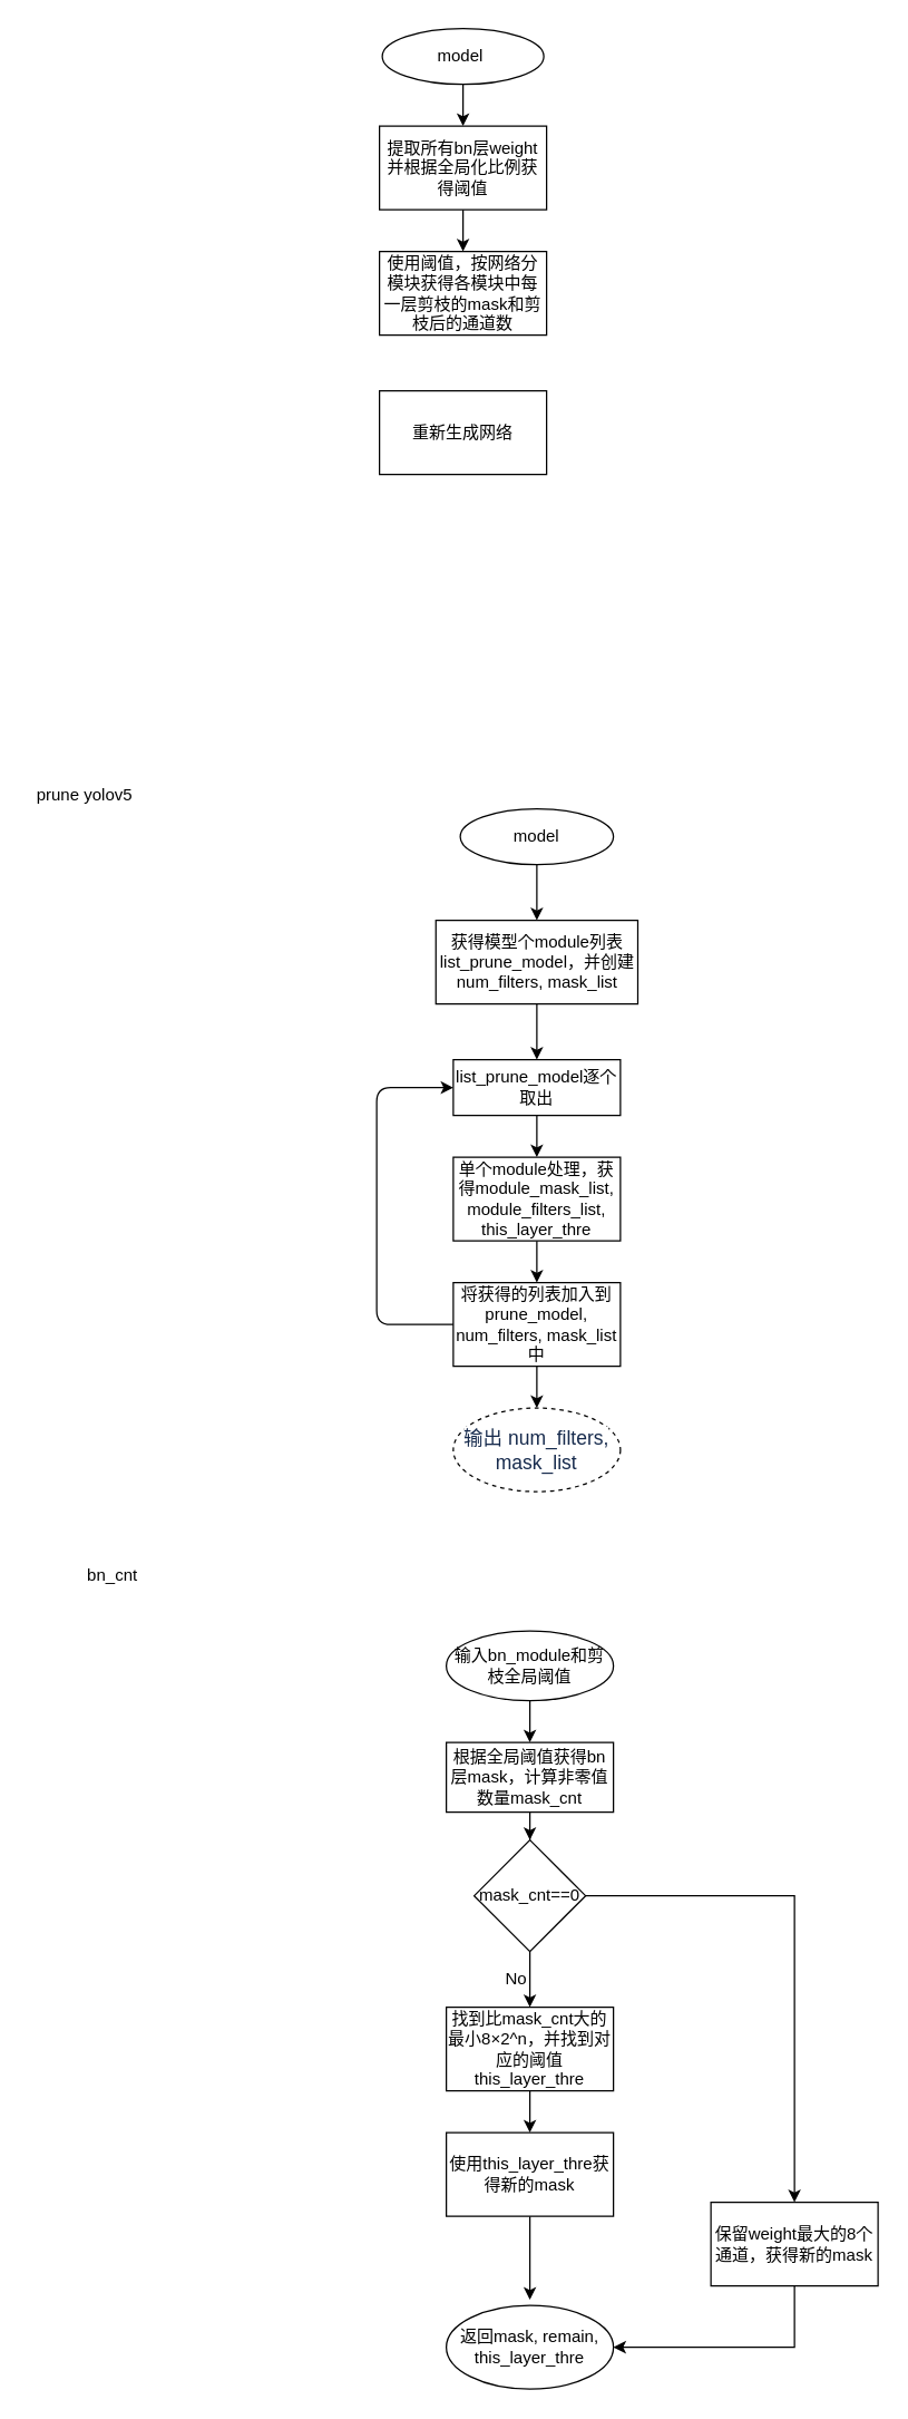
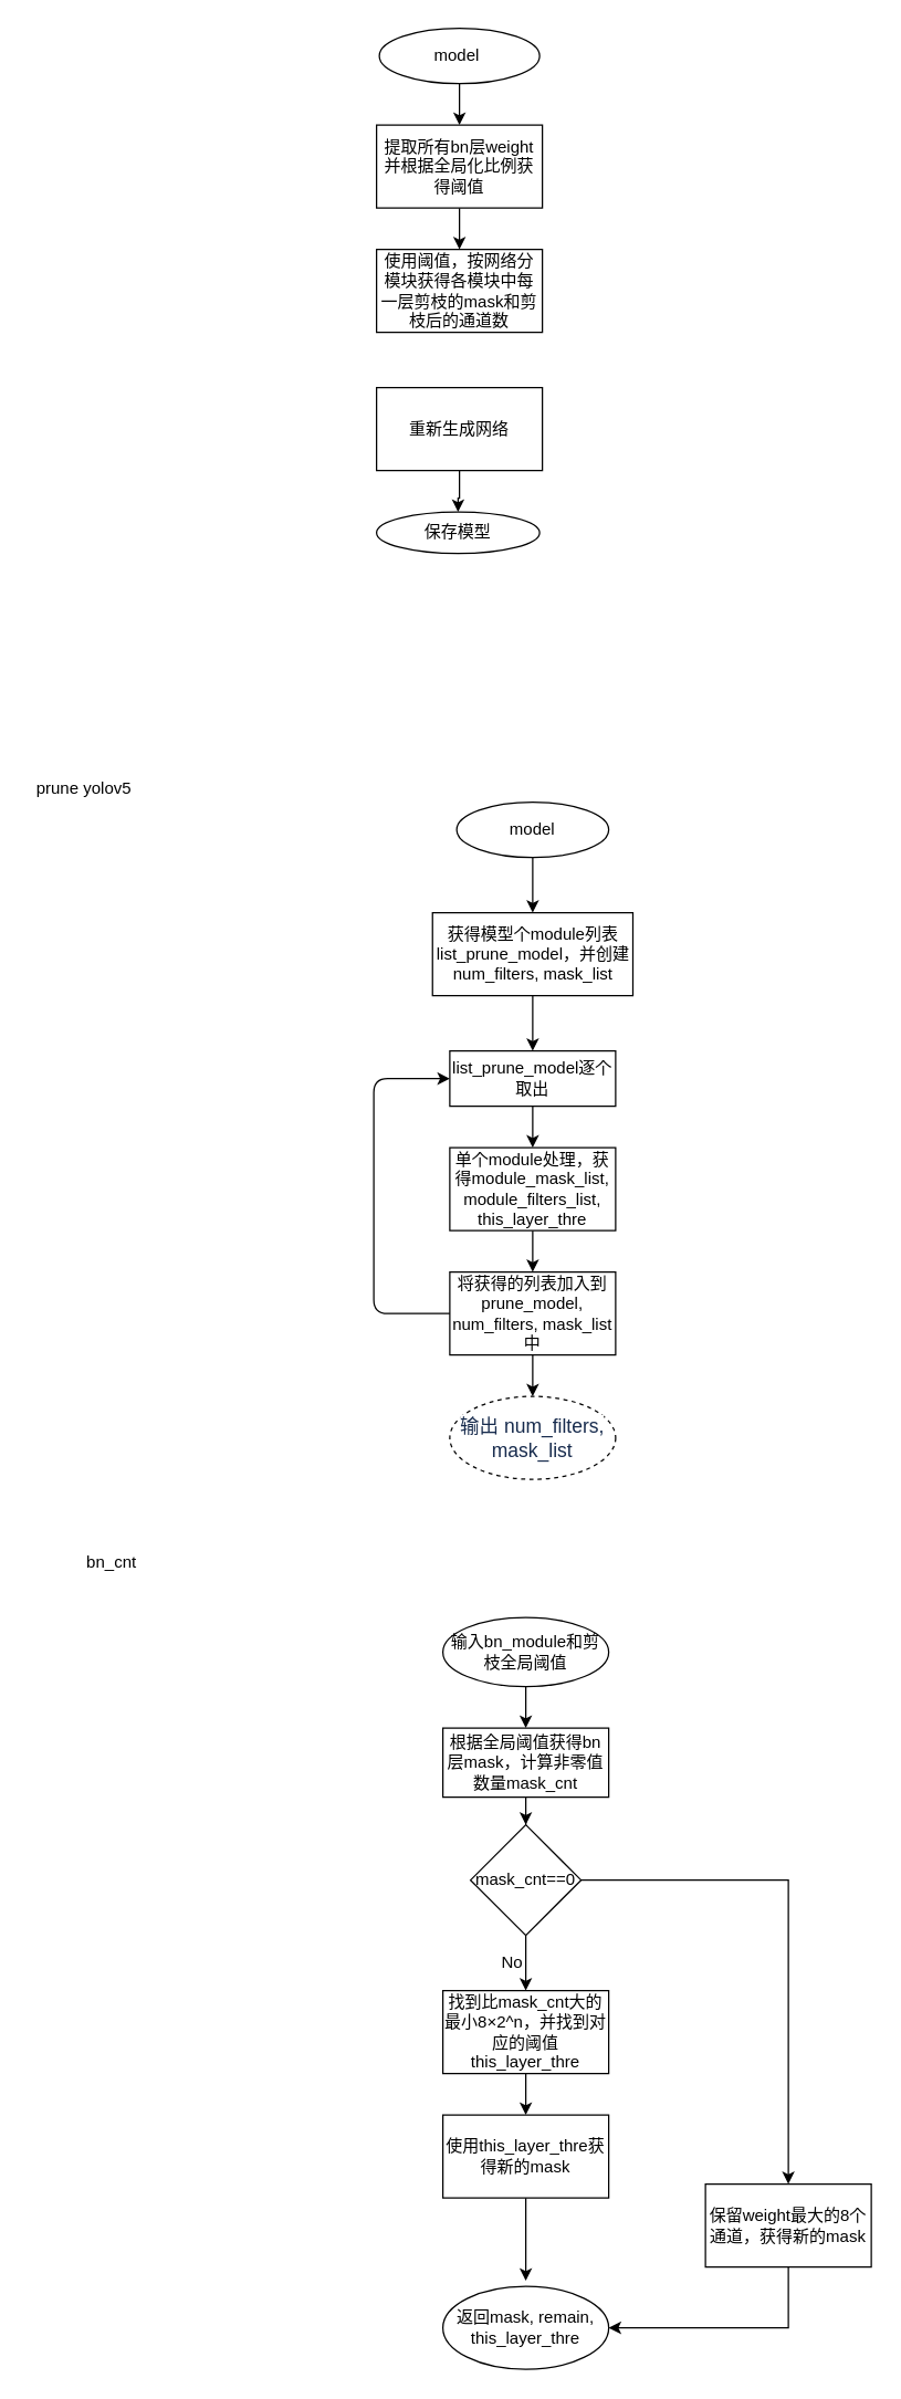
+ <mxCell id="7" value="" style="edgeStyle=orthogonalEdgeStyle;rounded=0;orthogonalLoop=1;jettySize=auto;html=1;" parent="1" source="8" target="9" edge="1"><mxGeometry relative="1" as="geometry" /></mxCell>
+ <mxCell id="9" value="保存模型" style="ellipse;whiteSpace=wrap;html=1;" parent="1" vertex="1"><mxGeometry x="272" y="370" width="118" height="30" as="geometry" /></mxCell>
